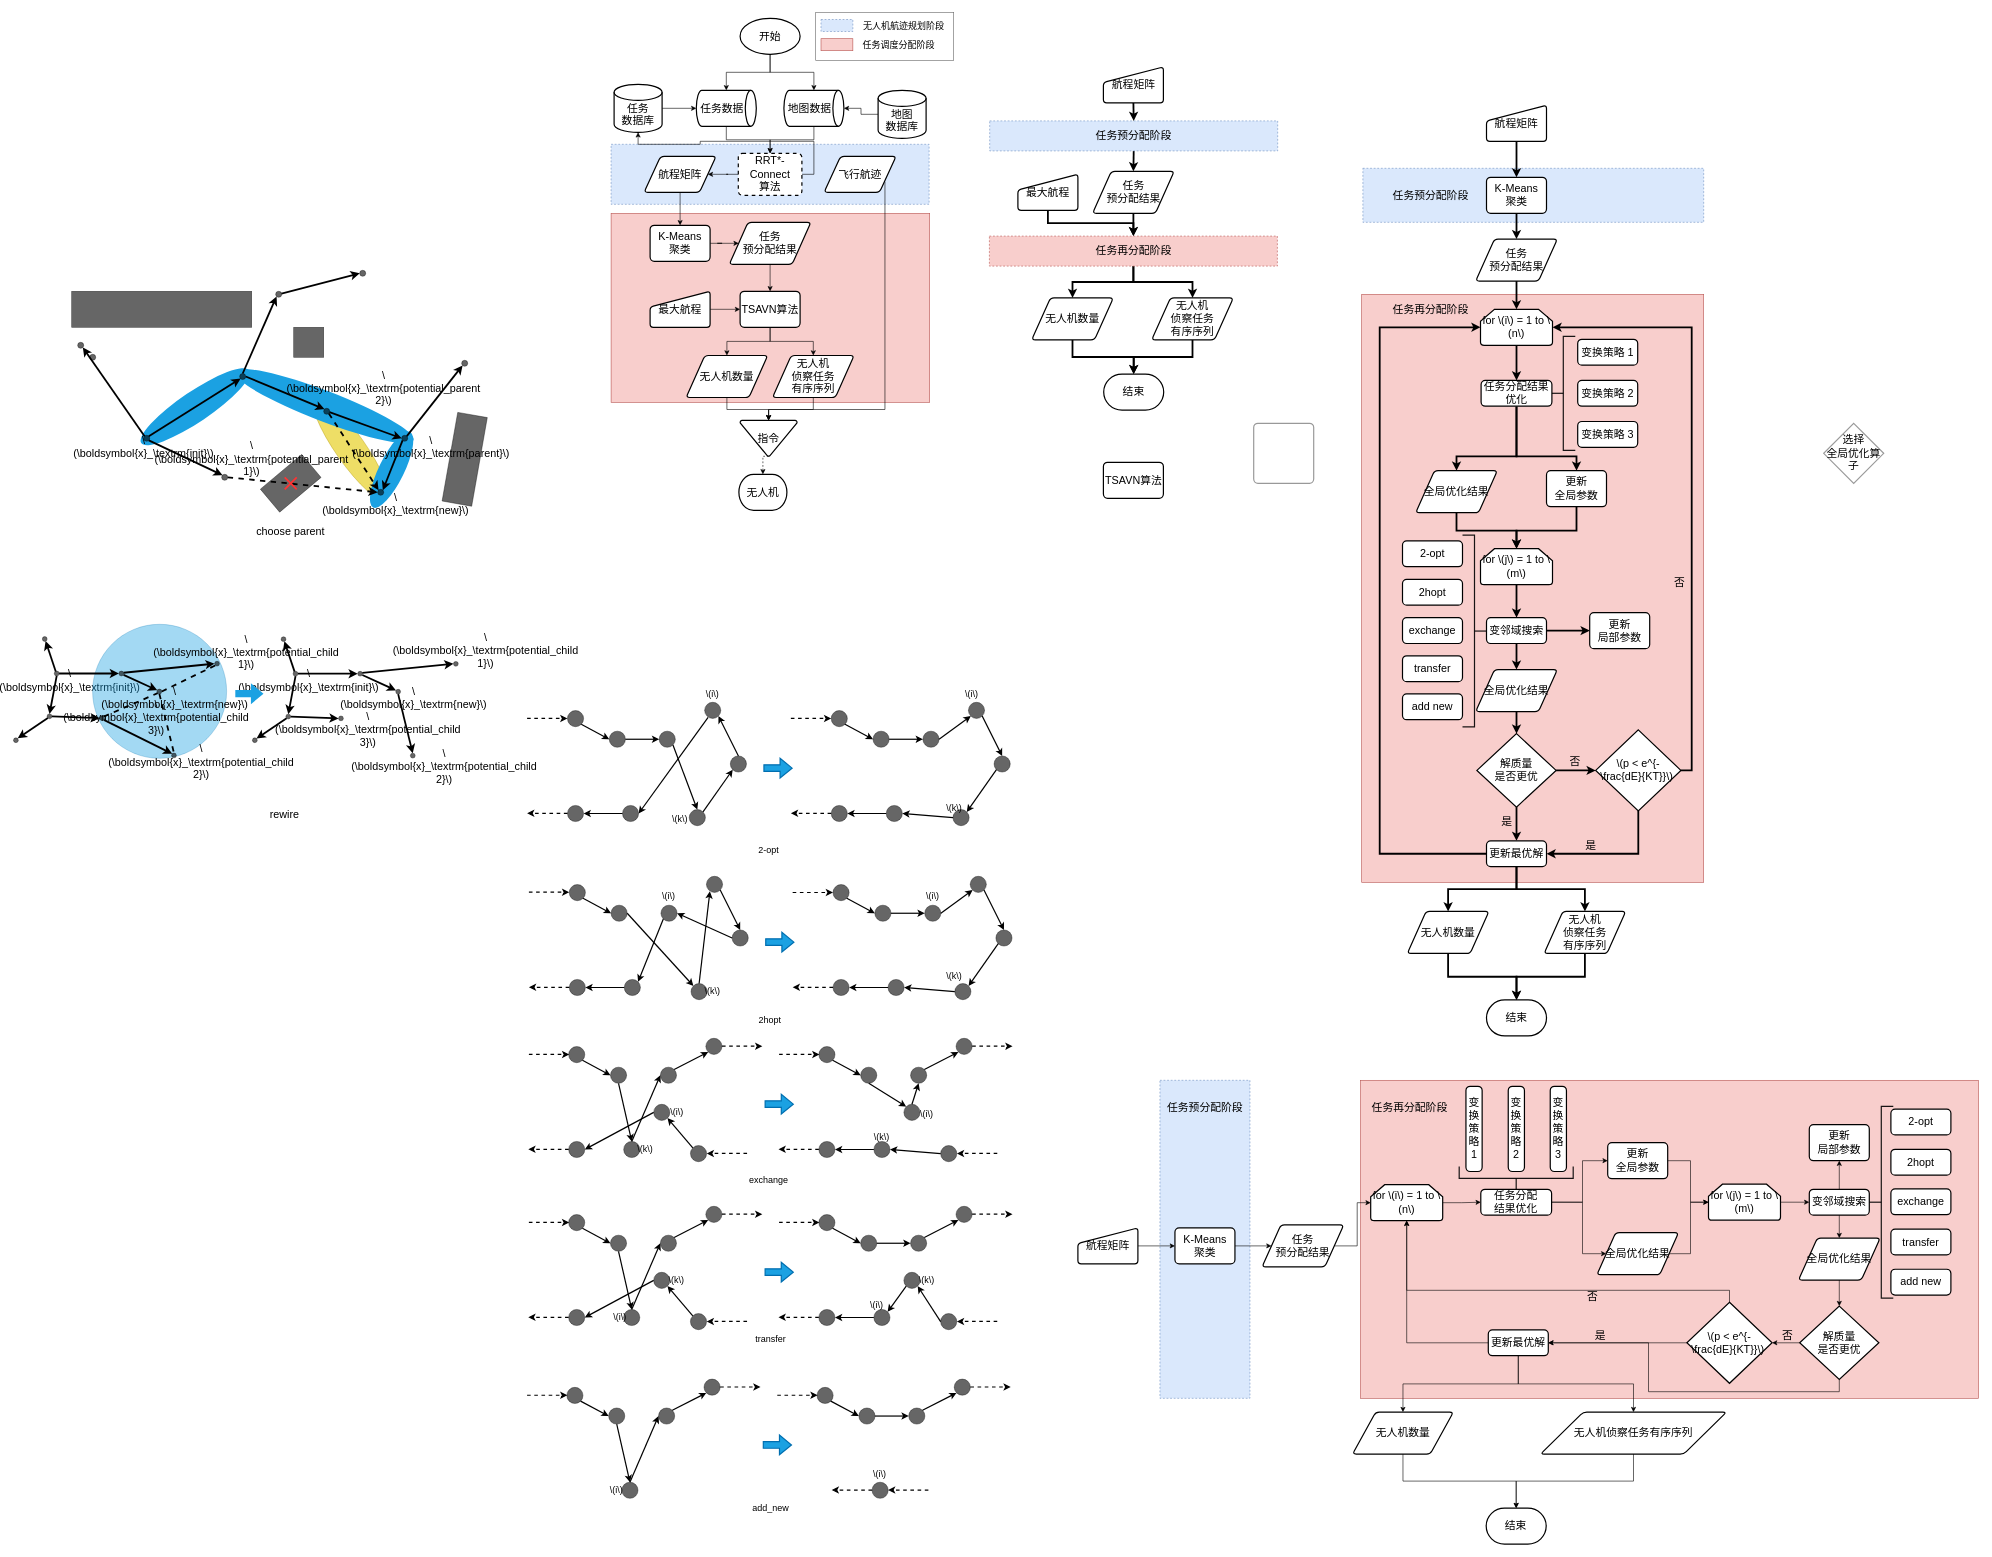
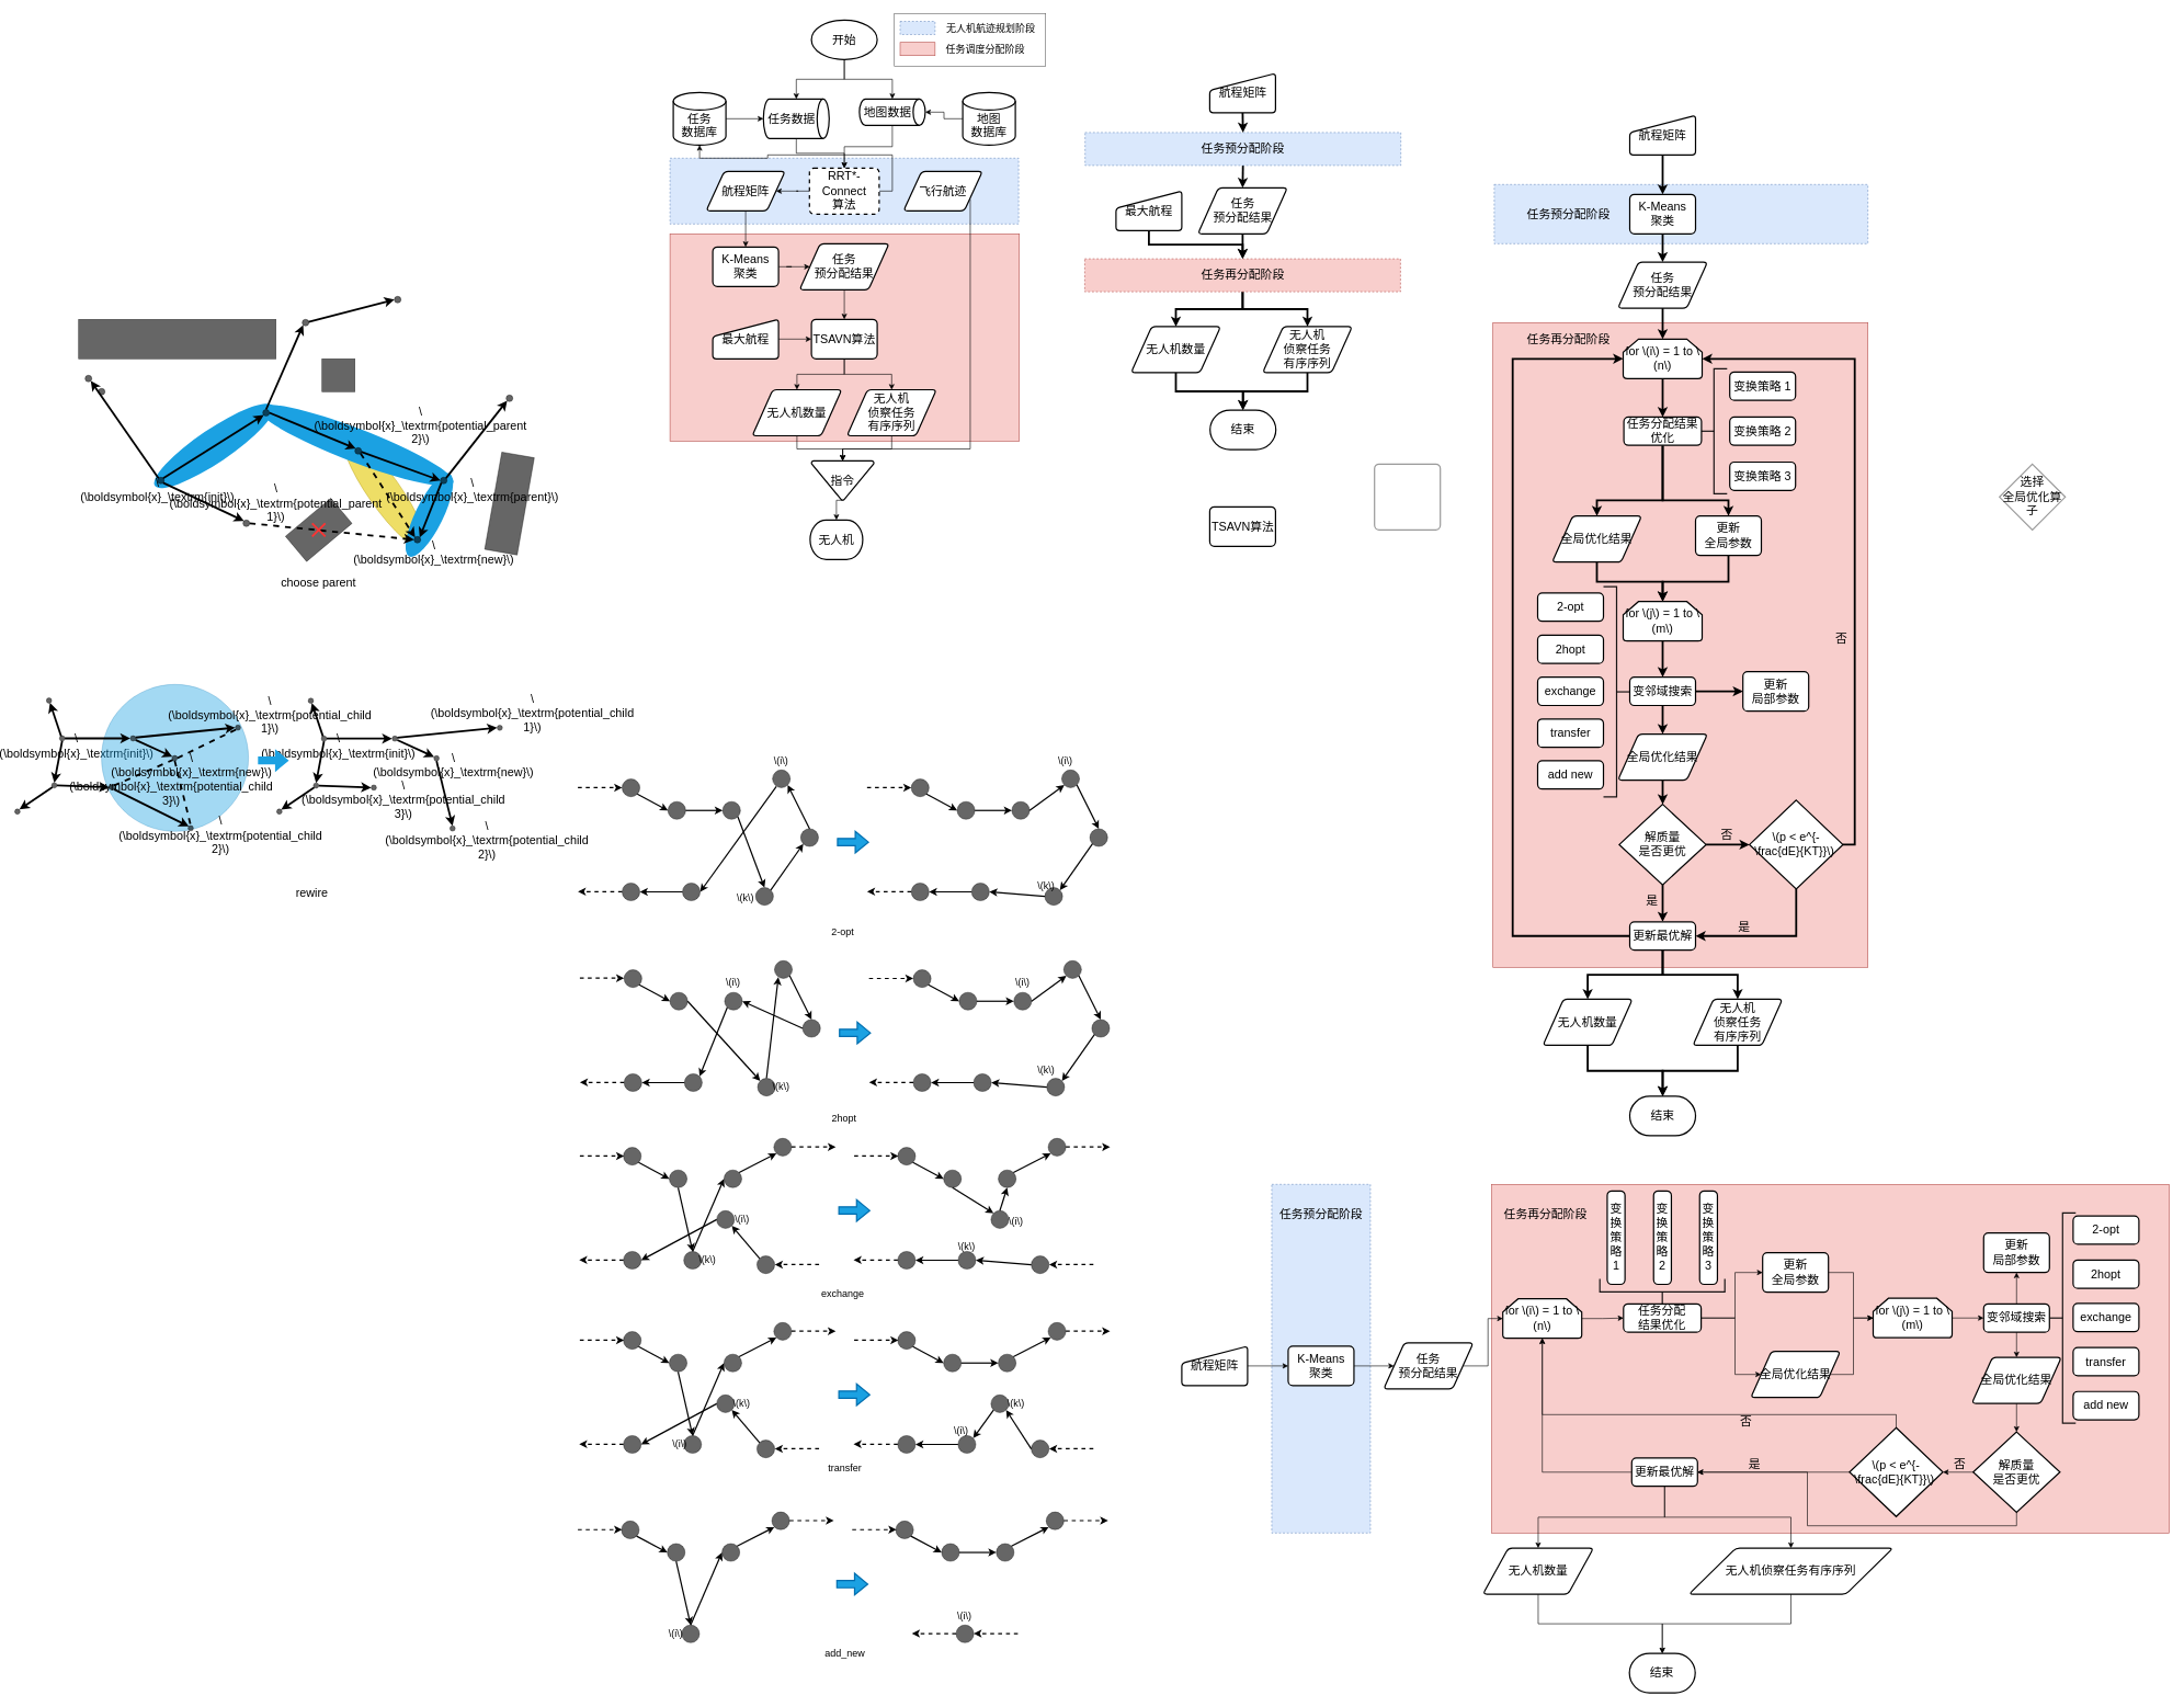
- <mxCell id="34" value="&amp;nbsp;地图数据" style="strokeWidth=2;html=1;shape=mxgraph.flowchart.direct_data;whiteSpace=wrap;fontSize=18;align=left;" parent="1" vertex="1"><mxGeometry x="1304" y="150" width="100" height="60" as="geometry" /></mxCell>
+ <mxCell id="34" value="&amp;nbsp;地图数据" style="strokeWidth=2;html=1;shape=mxgraph.flowchart.direct_data;whiteSpace=wrap;fontSize=18;align=left;" parent="1" vertex="1"><mxGeometry x="1304" y="150" width="100" height="40" as="geometry" /></mxCell>
- <mxCell id="36" value="&lt;br&gt;地图&lt;br&gt;数据库" style="strokeWidth=2;html=1;shape=mxgraph.flowchart.database;whiteSpace=wrap;fontSize=18;" parent="1" vertex="1"><mxGeometry x="1461" y="150" width="80" height="80" as="geometry" /></mxCell>
+ <mxCell id="36" value="&lt;br&gt;地图&lt;br&gt;数据库" style="strokeWidth=2;html=1;shape=mxgraph.flowchart.database;whiteSpace=wrap;fontSize=18;" parent="1" vertex="1"><mxGeometry x="1461" y="140" width="80" height="80" as="geometry" /></mxCell>
- <mxCell id="37" style="edgeStyle=orthogonalEdgeStyle;rounded=0;orthogonalLoop=1;jettySize=auto;html=1;exitX=0.5;exitY=1;exitDx=0;exitDy=0;exitPerimeter=0;entryX=0.5;entryY=0;entryDx=0;entryDy=0;entryPerimeter=0;fontSize=18;dashed=1;" parent="1" source="38" target="12" edge="1"><mxGeometry relative="1" as="geometry" /></mxCell>
+ <mxCell id="37" style="edgeStyle=orthogonalEdgeStyle;rounded=0;orthogonalLoop=1;jettySize=auto;html=1;exitX=0.5;exitY=1;exitDx=0;exitDy=0;exitPerimeter=0;entryX=0.5;entryY=0;entryDx=0;entryDy=0;entryPerimeter=0;fontSize=18;" parent="1" source="38" target="12" edge="1"><mxGeometry relative="1" as="geometry" /></mxCell>
